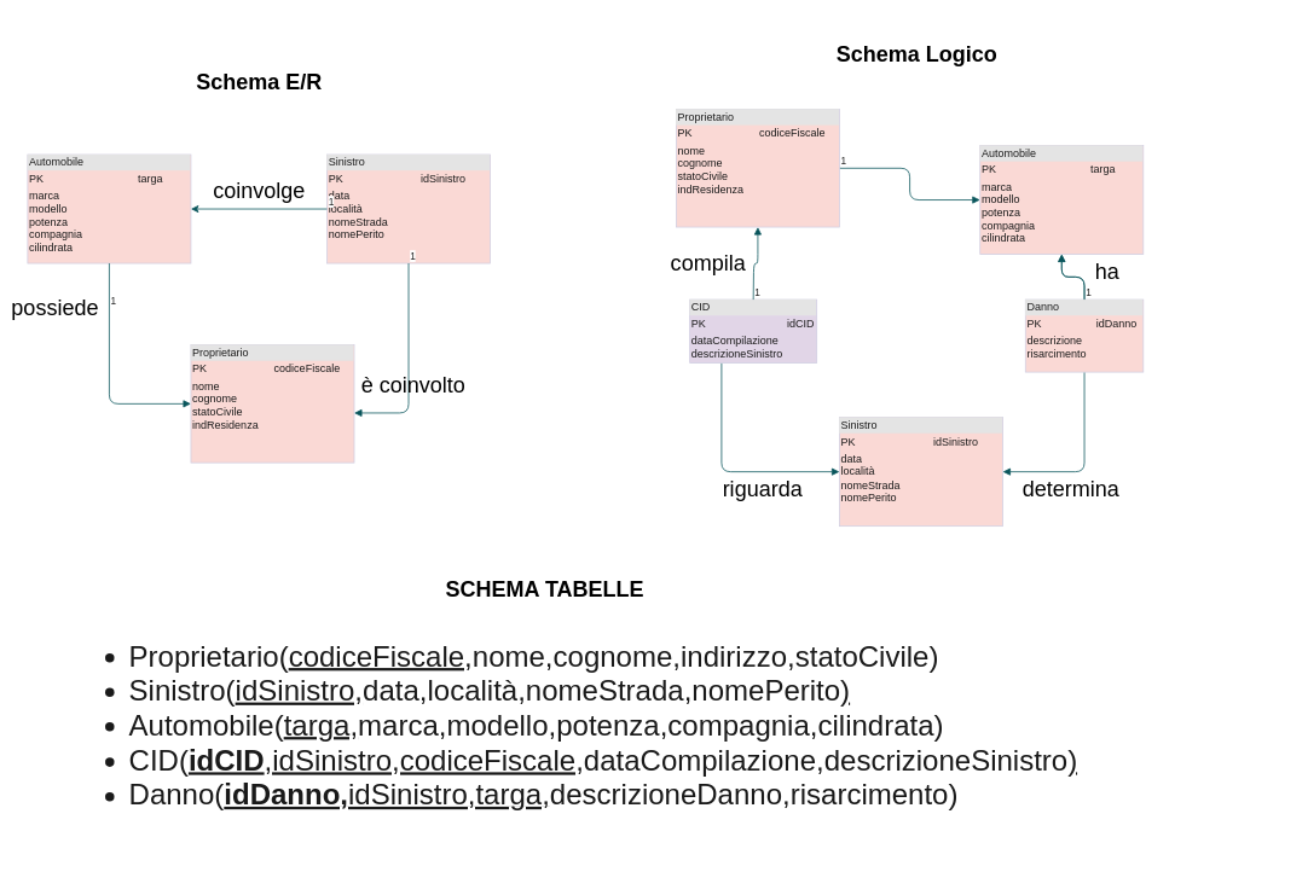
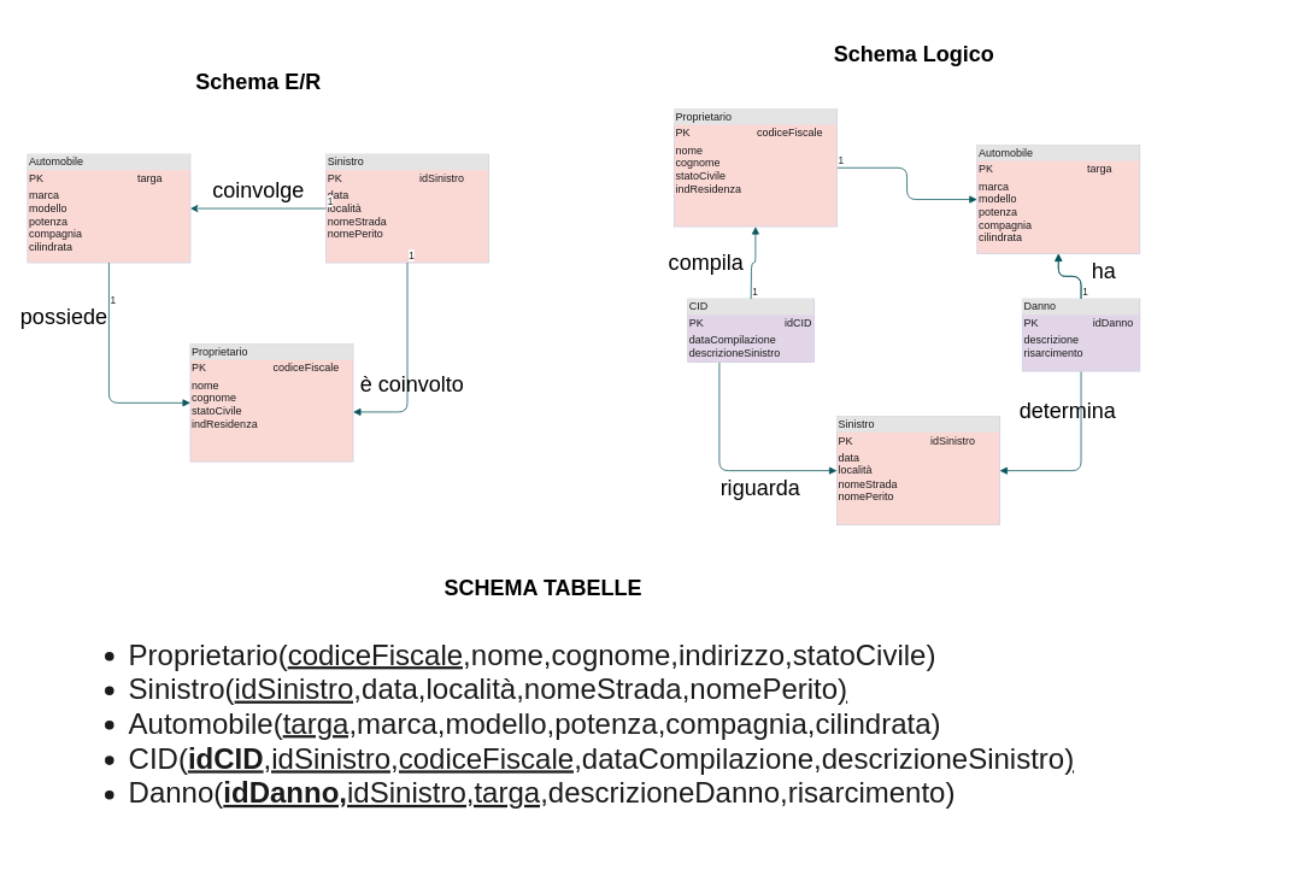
- <mxCell id="29" value="&lt;span style=&quot;font-weight: 400&quot;&gt;possiede&lt;/span&gt;" style="text;strokeColor=none;fillColor=none;html=1;fontSize=24;fontStyle=1;verticalAlign=middle;align=center;rounded=0;sketch=0;" vertex="1" parent="1"><mxGeometry x="10" y="320" width="100" height="40" as="geometry" /></mxCell>
+ <mxCell id="29" value="&lt;span style=&quot;font-weight: 400&quot;&gt;possiede&lt;/span&gt;" style="text;strokeColor=none;fillColor=none;html=1;fontSize=24;fontStyle=1;verticalAlign=middle;align=center;rounded=0;sketch=0;" vertex="1" parent="1"><mxGeometry x="20" y="330" width="100" height="40" as="geometry" /></mxCell>
- <mxCell id="19" value="&lt;div style=&quot;box-sizing: border-box ; width: 100% ; background: #e4e4e4 ; padding: 2px&quot;&gt;Danno&lt;/div&gt;&lt;table style=&quot;width: 100% ; font-size: 1em&quot; cellpadding=&quot;2&quot; cellspacing=&quot;0&quot;&gt;&lt;tbody&gt;&lt;tr&gt;&lt;td&gt;PK&lt;/td&gt;&lt;td&gt;idDanno&lt;/td&gt;&lt;/tr&gt;&lt;tr&gt;&lt;td&gt;descrizione&lt;br&gt;risarcimento&lt;/td&gt;&lt;td&gt;&lt;/td&gt;&lt;/tr&gt;&lt;/tbody&gt;&lt;/table&gt;" style="verticalAlign=top;align=left;overflow=fill;html=1;fillColor=#FAD9D5;strokeColor=#D0CEE2;fontColor=#1A1A1A;" vertex="1" parent="1"><mxGeometry x="1130" y="330" width="130" height="80" as="geometry" /></mxCell>
+ <mxCell id="19" value="&lt;div style=&quot;box-sizing: border-box ; width: 100% ; background: #e4e4e4 ; padding: 2px&quot;&gt;Danno&lt;/div&gt;&lt;table style=&quot;width: 100% ; font-size: 1em&quot; cellpadding=&quot;2&quot; cellspacing=&quot;0&quot;&gt;&lt;tbody&gt;&lt;tr&gt;&lt;td&gt;PK&lt;/td&gt;&lt;td&gt;idDanno&lt;/td&gt;&lt;/tr&gt;&lt;tr&gt;&lt;td&gt;descrizione&lt;br&gt;risarcimento&lt;/td&gt;&lt;td&gt;&lt;/td&gt;&lt;/tr&gt;&lt;/tbody&gt;&lt;/table&gt;" style="verticalAlign=top;align=left;overflow=fill;html=1;fillColor=#e1d5e7;strokeColor=#D0CEE2;fontColor=#1A1A1A;" vertex="1" parent="1"><mxGeometry x="1130" y="330" width="130" height="80" as="geometry" /></mxCell>
- <mxCell id="33" value="&lt;span style=&quot;font-weight: normal&quot;&gt;determina&lt;/span&gt;" style="text;strokeColor=none;fillColor=none;html=1;fontSize=24;fontStyle=1;verticalAlign=middle;align=center;rounded=0;sketch=0;" vertex="1" parent="1"><mxGeometry x="1130" y="520" width="100" height="40" as="geometry" /></mxCell>
+ <mxCell id="33" value="&lt;span style=&quot;font-weight: normal&quot;&gt;determina&lt;/span&gt;" style="text;strokeColor=none;fillColor=none;html=1;fontSize=24;fontStyle=1;verticalAlign=middle;align=center;rounded=0;sketch=0;" vertex="1" parent="1"><mxGeometry x="1130" y="435" width="100" height="40" as="geometry" /></mxCell>
